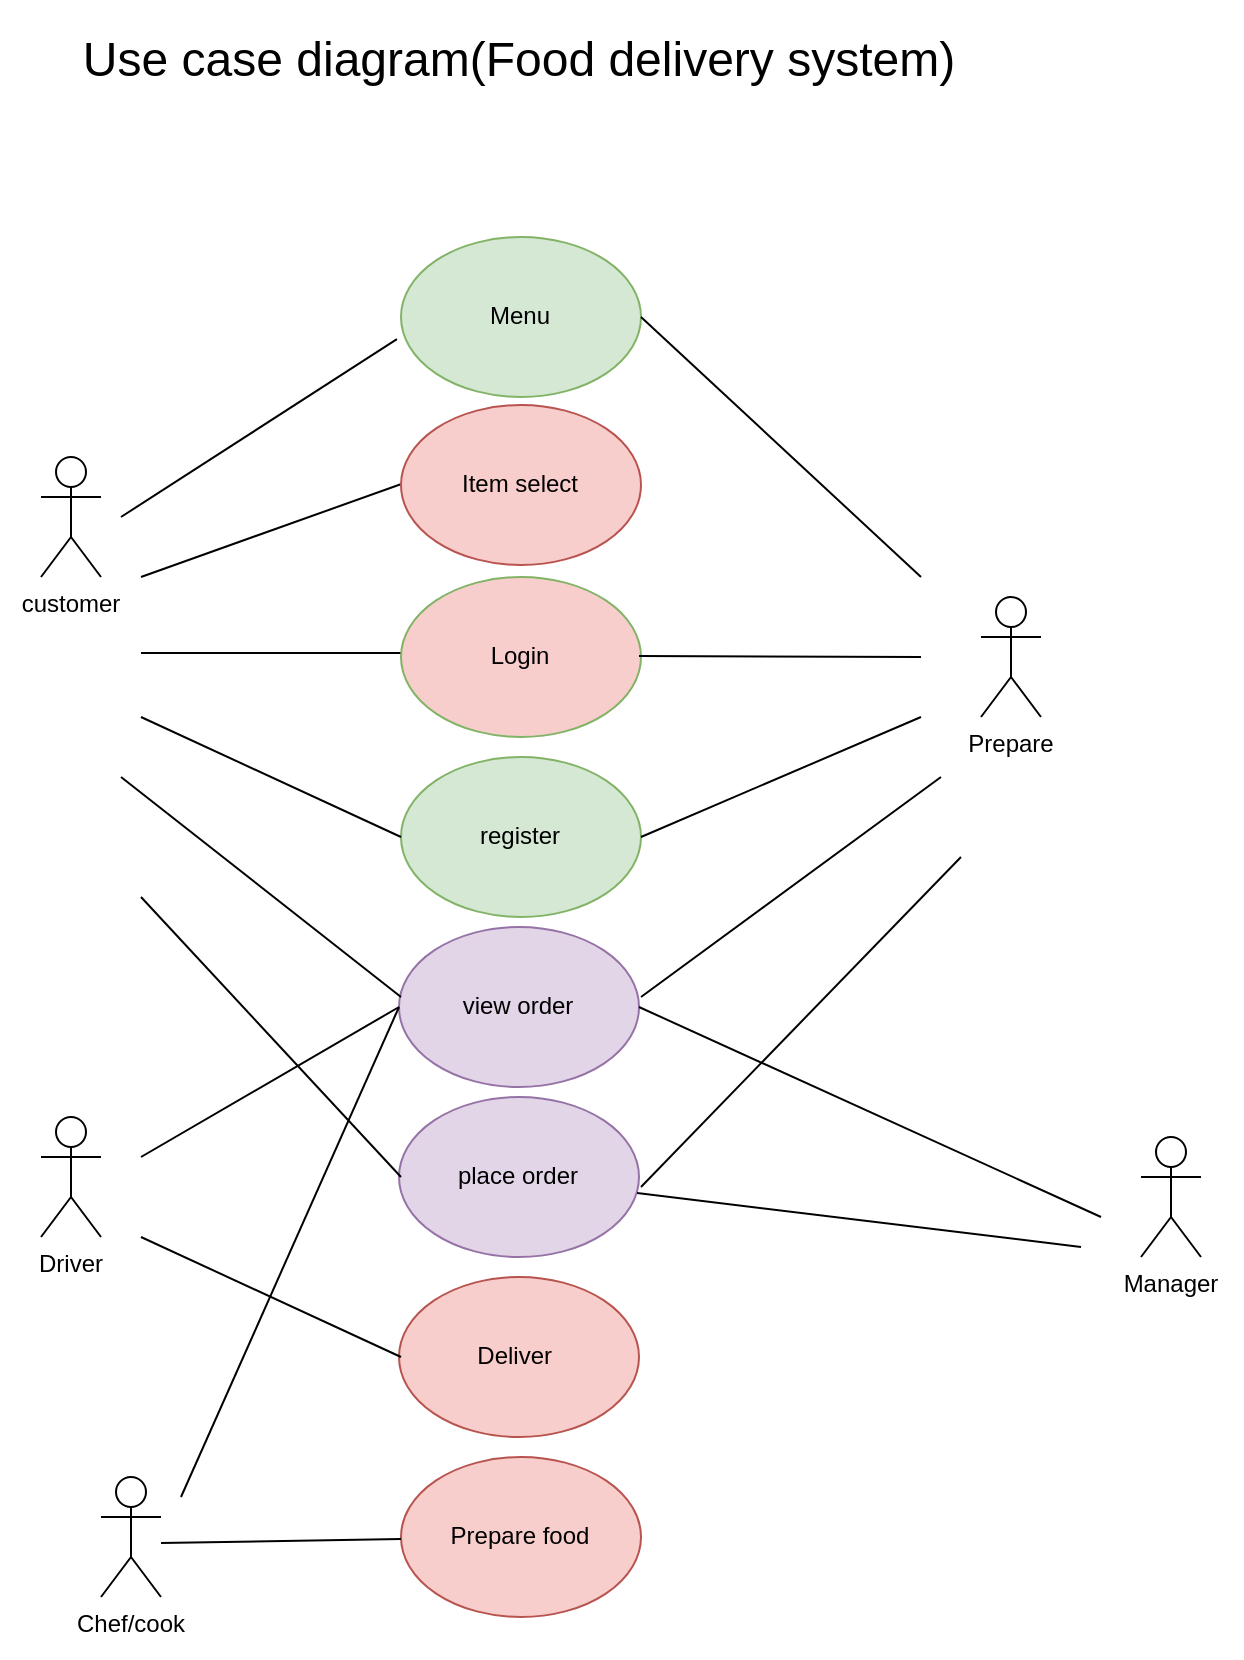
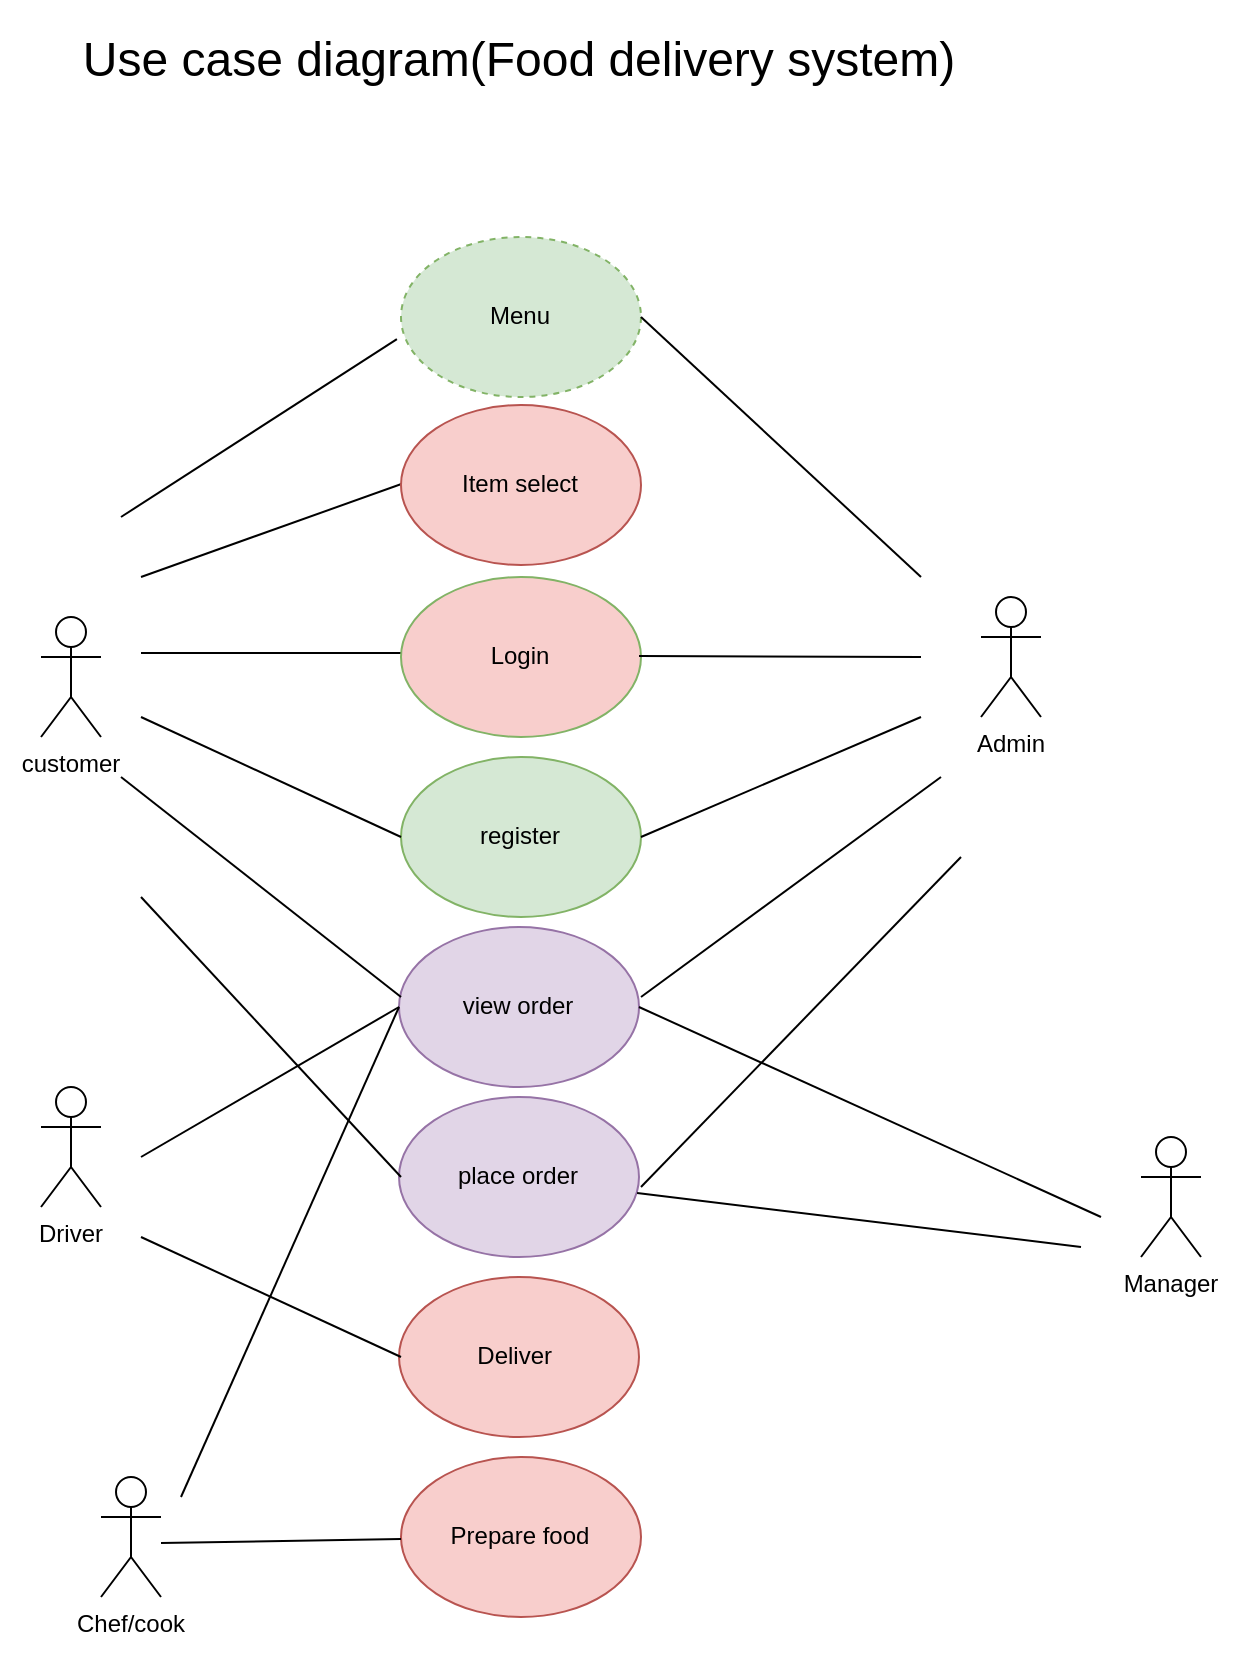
- <mxCell id="10" value="Menu" style="ellipse;whiteSpace=wrap;html=1;fillColor=#d5e8d4;strokeColor=#82b366;" parent="1" vertex="1"><mxGeometry x="200" y="118" width="120" height="80" as="geometry" /></mxCell>
+ <mxCell id="10" value="Menu" style="ellipse;whiteSpace=wrap;html=1;fillColor=#d5e8d4;strokeColor=#82b366;dashed=1;" parent="1" vertex="1"><mxGeometry x="200" y="118" width="120" height="80" as="geometry" /></mxCell>
- <mxCell id="2" value="customer" style="shape=umlActor;verticalLabelPosition=bottom;labelBackgroundColor=#ffffff;verticalAlign=top;html=1;outlineConnect=0;" parent="1" vertex="1"><mxGeometry x="20" y="228" width="30" height="60" as="geometry" /></mxCell>
+ <mxCell id="2" value="customer" style="shape=umlActor;verticalLabelPosition=bottom;labelBackgroundColor=#ffffff;verticalAlign=top;html=1;outlineConnect=0;" parent="1" vertex="1"><mxGeometry x="20" y="308" width="30" height="60" as="geometry" /></mxCell>
- <mxCell id="3" value="Prepare" style="shape=umlActor;verticalLabelPosition=bottom;labelBackgroundColor=#ffffff;verticalAlign=top;html=1;outlineConnect=0;" parent="1" vertex="1"><mxGeometry x="490" y="298" width="30" height="60" as="geometry" /></mxCell>
+ <mxCell id="3" value="Admin" style="shape=umlActor;verticalLabelPosition=bottom;labelBackgroundColor=#ffffff;verticalAlign=top;html=1;outlineConnect=0;" parent="1" vertex="1"><mxGeometry x="490" y="298" width="30" height="60" as="geometry" /></mxCell>
- <mxCell id="4" value="Driver" style="shape=umlActor;verticalLabelPosition=bottom;labelBackgroundColor=#ffffff;verticalAlign=top;html=1;outlineConnect=0;" parent="1" vertex="1"><mxGeometry x="20" y="558" width="30" height="60" as="geometry" /></mxCell>
+ <mxCell id="4" value="Driver" style="shape=umlActor;verticalLabelPosition=bottom;labelBackgroundColor=#ffffff;verticalAlign=top;html=1;outlineConnect=0;" parent="1" vertex="1"><mxGeometry x="20" y="543" width="30" height="60" as="geometry" /></mxCell>
